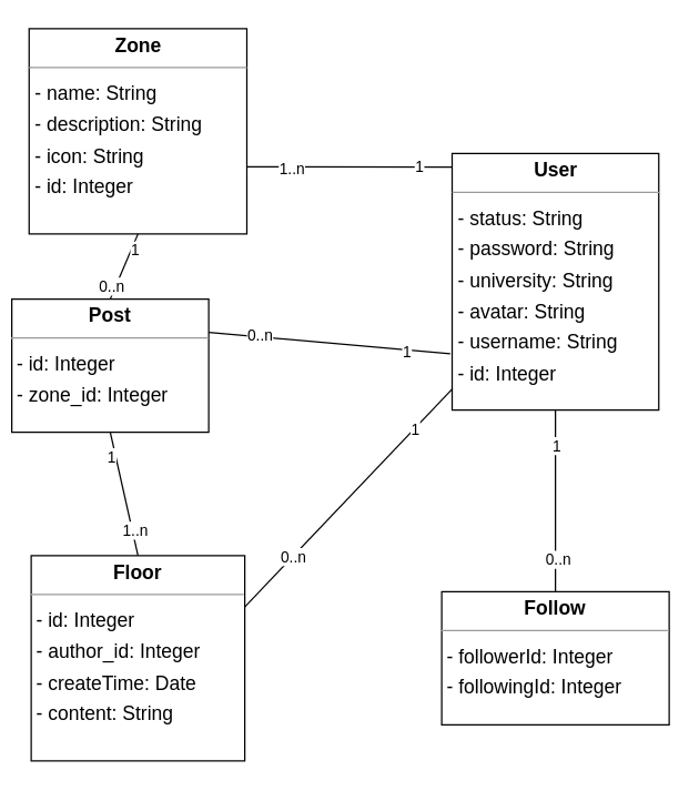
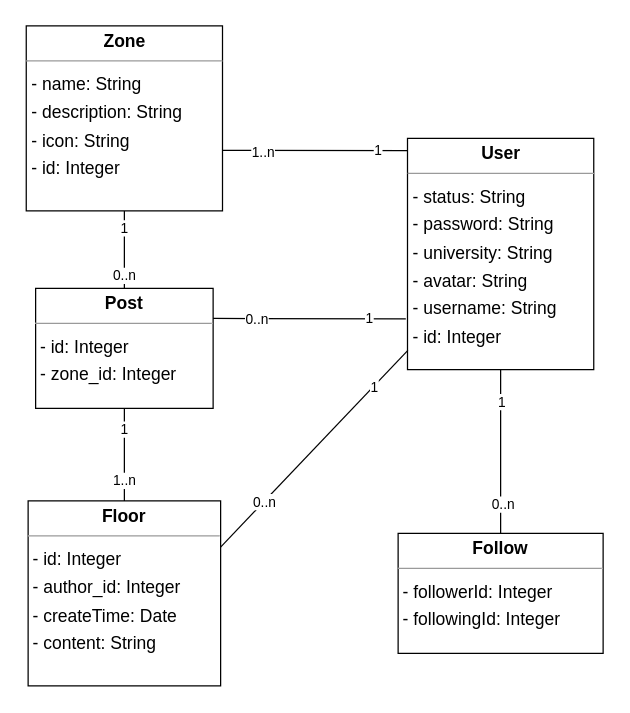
- <mxCell id="4" value="&lt;p style=&quot;margin:0px;margin-top:4px;text-align:center;&quot;&gt;&lt;b&gt;Post&lt;/b&gt;&lt;/p&gt;&lt;hr size=&quot;1&quot;/&gt;&lt;p style=&quot;margin:0 0 0 4px;line-height:1.6;&quot;&gt;- id: Integer&lt;br/&gt;- zone_id: Integer&lt;/p&gt;" style="verticalAlign=top;align=left;overflow=fill;fontSize=14;fontFamily=Helvetica;html=1;rounded=0;shadow=0;comic=0;labelBackgroundColor=none;strokeWidth=1;" parent="1" vertex="1"><mxGeometry x="8" y="215" width="142" height="96" as="geometry" /></mxCell>
+ <mxCell id="4" value="&lt;p style=&quot;margin:0px;margin-top:4px;text-align:center;&quot;&gt;&lt;b&gt;Post&lt;/b&gt;&lt;/p&gt;&lt;hr size=&quot;1&quot;/&gt;&lt;p style=&quot;margin:0 0 0 4px;line-height:1.6;&quot;&gt;- id: Integer&lt;br/&gt;- zone_id: Integer&lt;/p&gt;" style="verticalAlign=top;align=left;overflow=fill;fontSize=14;fontFamily=Helvetica;html=1;rounded=0;shadow=0;comic=0;labelBackgroundColor=none;strokeWidth=1;" parent="1" vertex="1"><mxGeometry x="28" y="230" width="142" height="96" as="geometry" /></mxCell>
